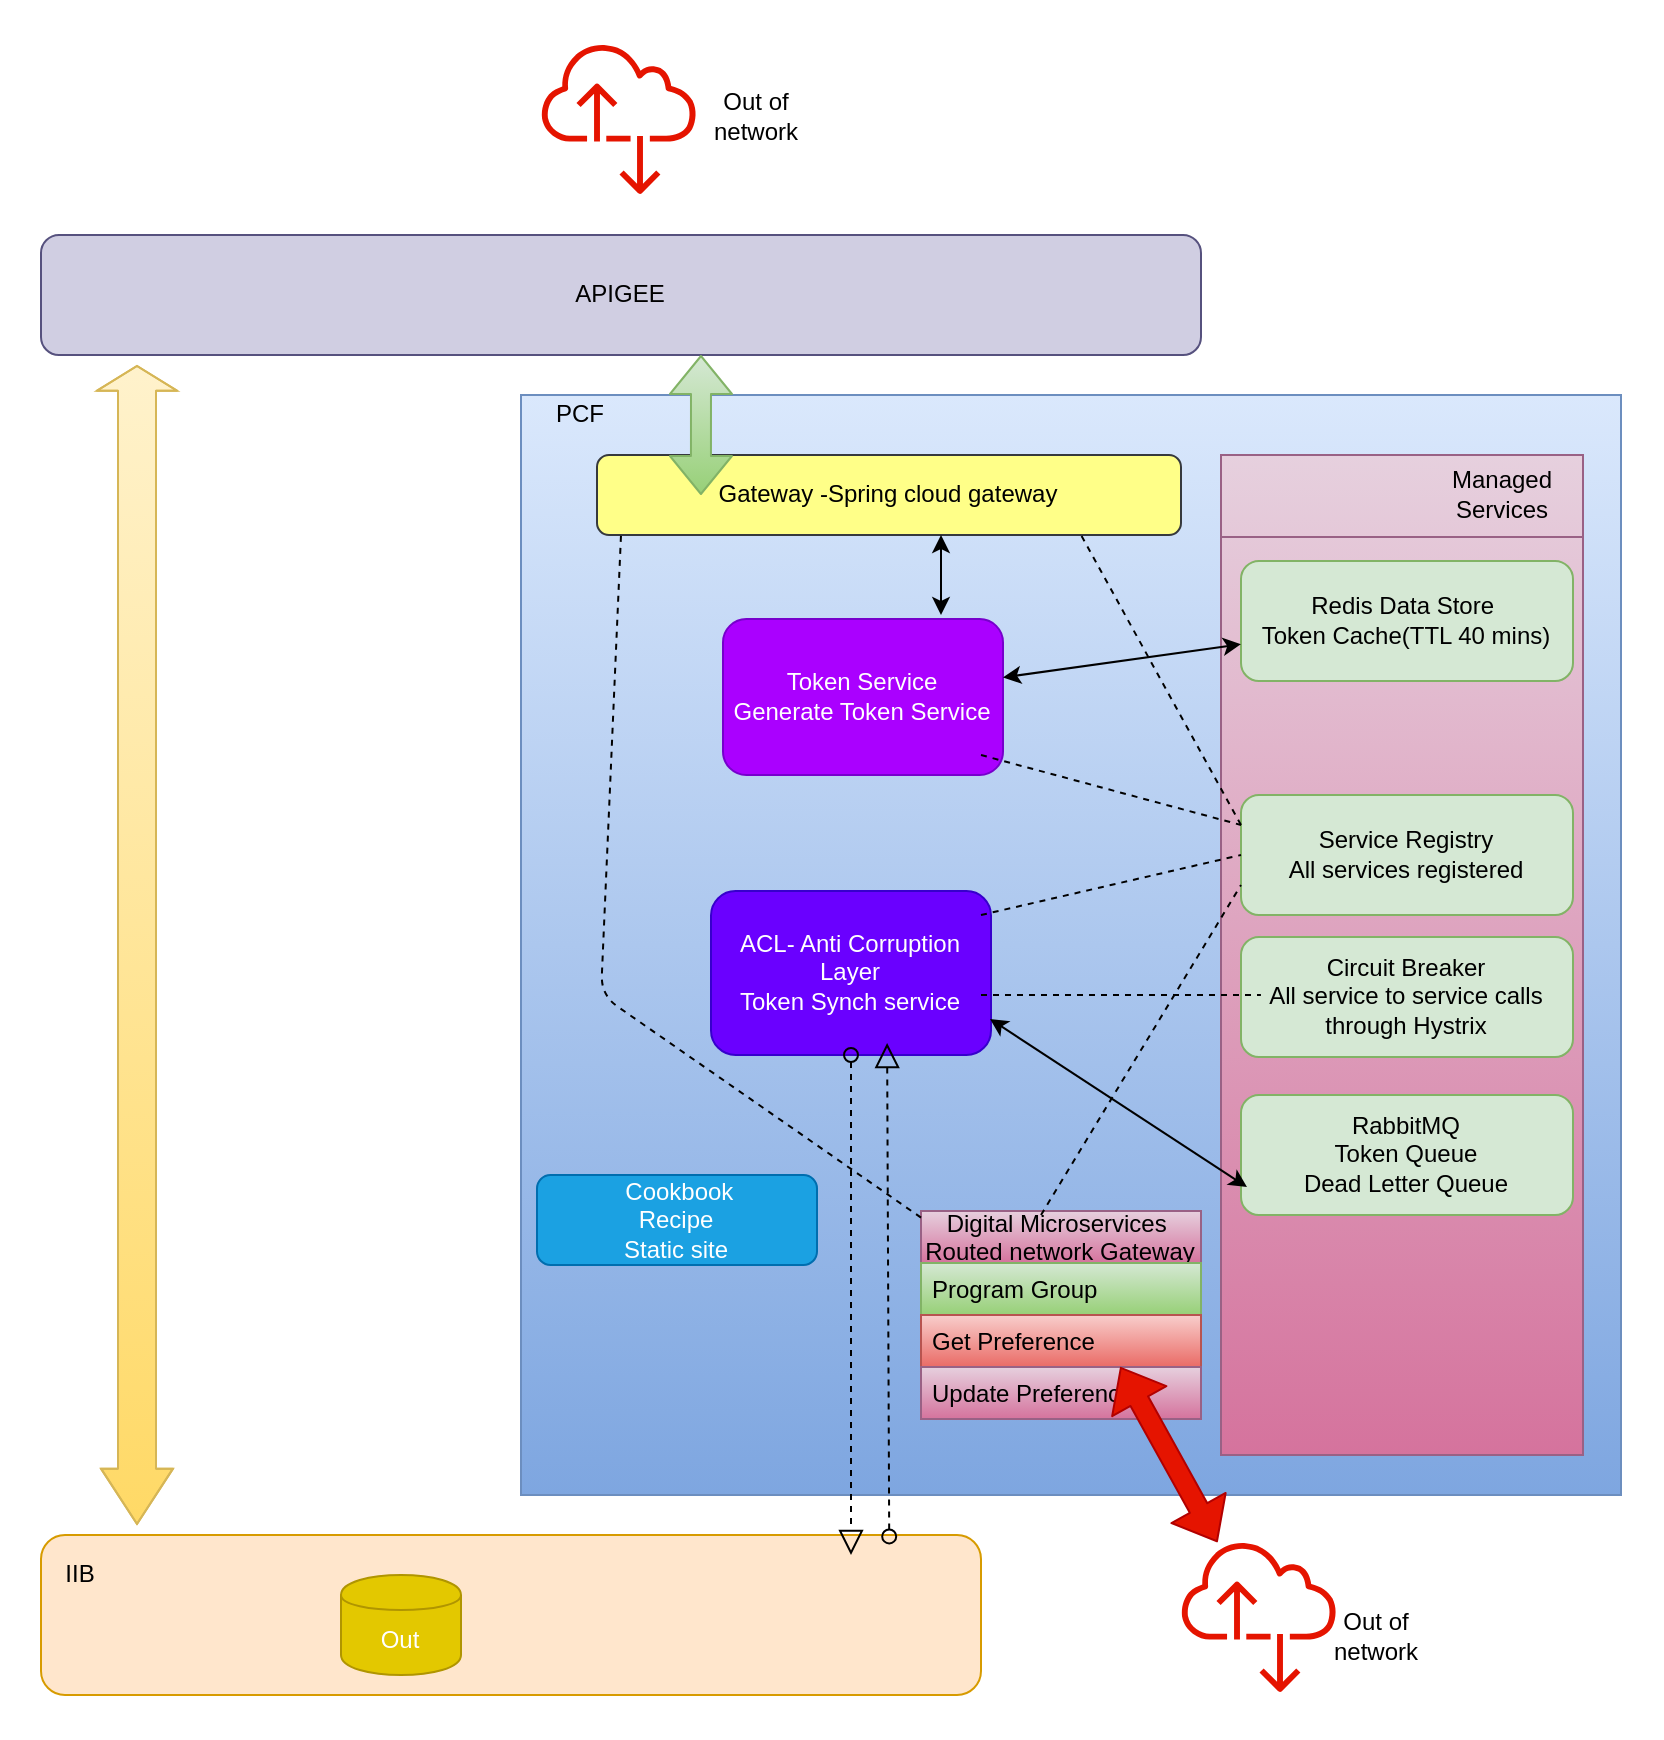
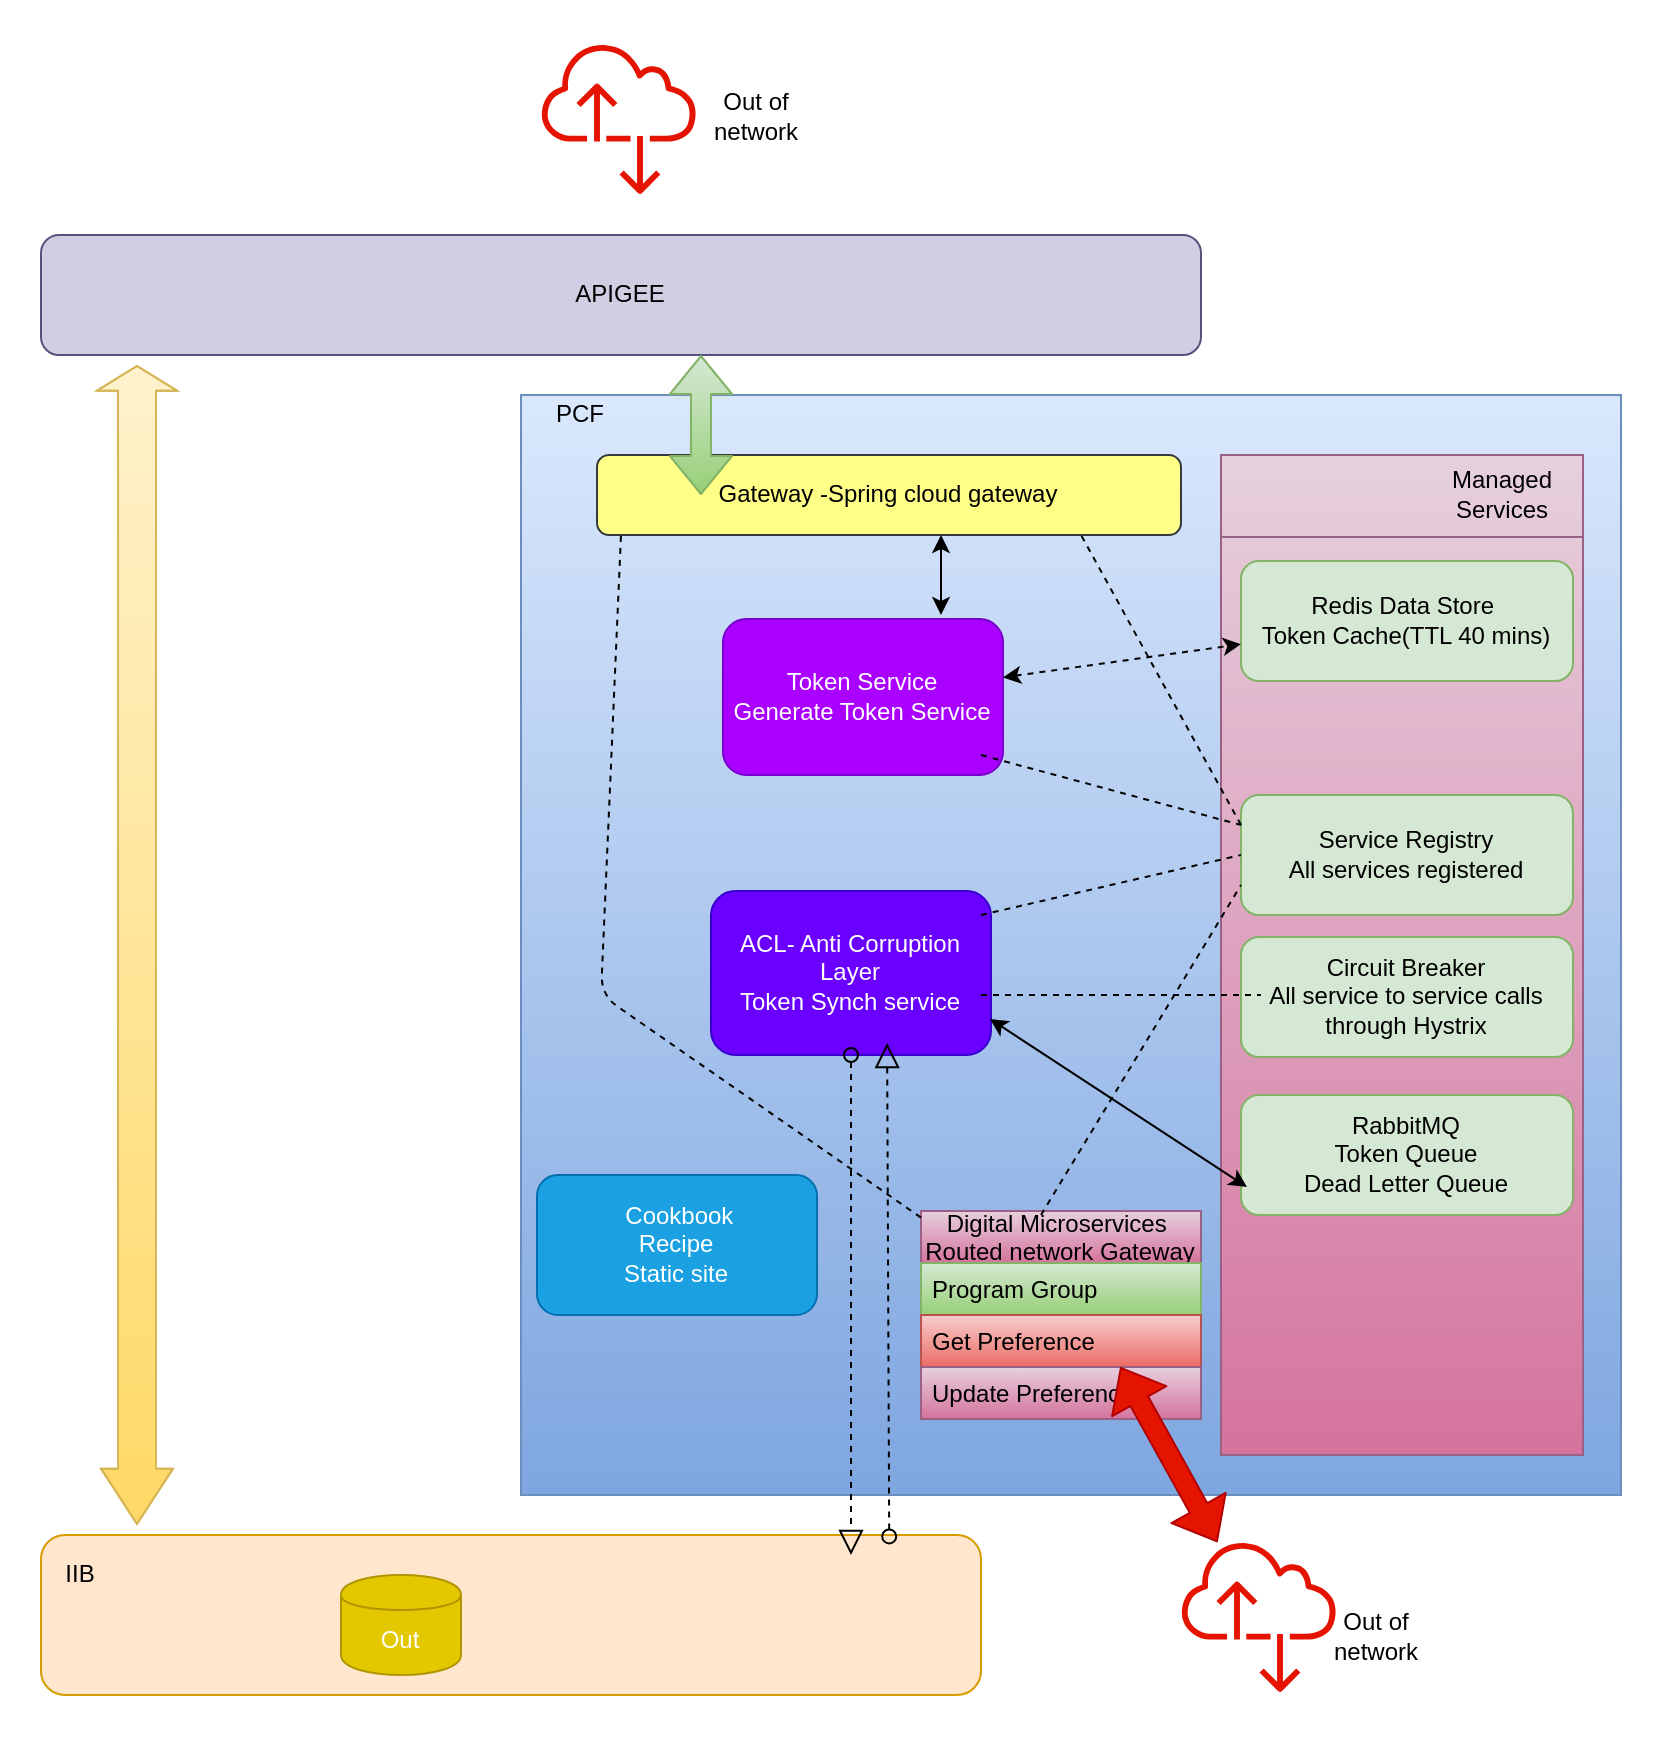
- <mxCell id="23" value="" style="endArrow=classic;startArrow=classic;html=1;" parent="1" source="11" target="15" edge="1"><mxGeometry width="50" height="50" relative="1" as="geometry"><mxPoint x="504.5" y="343" as="sourcePoint" /><mxPoint x="632.996" y="427.02" as="targetPoint" /></mxGeometry></mxCell>
+ <mxCell id="23" value="" style="endArrow=classic;startArrow=classic;html=1;dashed=1;" parent="1" source="11" target="15" edge="1"><mxGeometry width="50" height="50" relative="1" as="geometry"><mxPoint x="504.5" y="343" as="sourcePoint" /><mxPoint x="632.996" y="427.02" as="targetPoint" /></mxGeometry></mxCell>
- <mxCell id="18" value="&amp;nbsp;Cookbook&lt;br&gt;Recipe&lt;br&gt;Static site&lt;br&gt;" style="rounded=1;whiteSpace=wrap;html=1;fillColor=#1ba1e2;strokeColor=#006EAF;fontColor=#ffffff;" parent="1" vertex="1"><mxGeometry x="268" y="587" width="140" height="45" as="geometry" /></mxCell>
+ <mxCell id="18" value="&amp;nbsp;Cookbook&lt;br&gt;Recipe&lt;br&gt;Static site&lt;br&gt;" style="rounded=1;whiteSpace=wrap;html=1;fillColor=#1ba1e2;strokeColor=#006EAF;fontColor=#ffffff;" parent="1" vertex="1"><mxGeometry x="268" y="587" width="140" height="70" as="geometry" /></mxCell>
